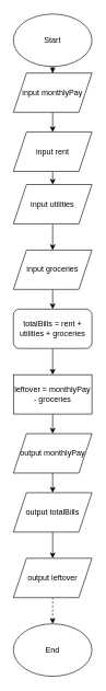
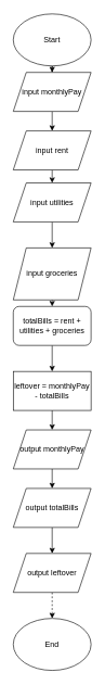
- <mxCell id="11" value="input groceries" style="shape=parallelogram;perimeter=parallelogramPerimeter;whiteSpace=wrap;html=1;fixedSize=1;" vertex="1" parent="1"><mxGeometry x="20" y="380" width="120" height="60" as="geometry" /></mxCell>
+ <mxCell id="11" value="input groceries" style="shape=parallelogram;perimeter=parallelogramPerimeter;whiteSpace=wrap;html=1;fixedSize=1;" vertex="1" parent="1"><mxGeometry x="20" y="380" width="120" height="80" as="geometry" /></mxCell>
- <mxCell id="15" value="leftover = monthlyPay - groceries" style="rounded=0;whiteSpace=wrap;html=1;" vertex="1" parent="1"><mxGeometry x="20" y="570" width="120" height="60" as="geometry" /></mxCell>
+ <mxCell id="15" value="leftover = monthlyPay - totalBills" style="rounded=0;whiteSpace=wrap;html=1;" vertex="1" parent="1"><mxGeometry x="20" y="570" width="120" height="60" as="geometry" /></mxCell>
